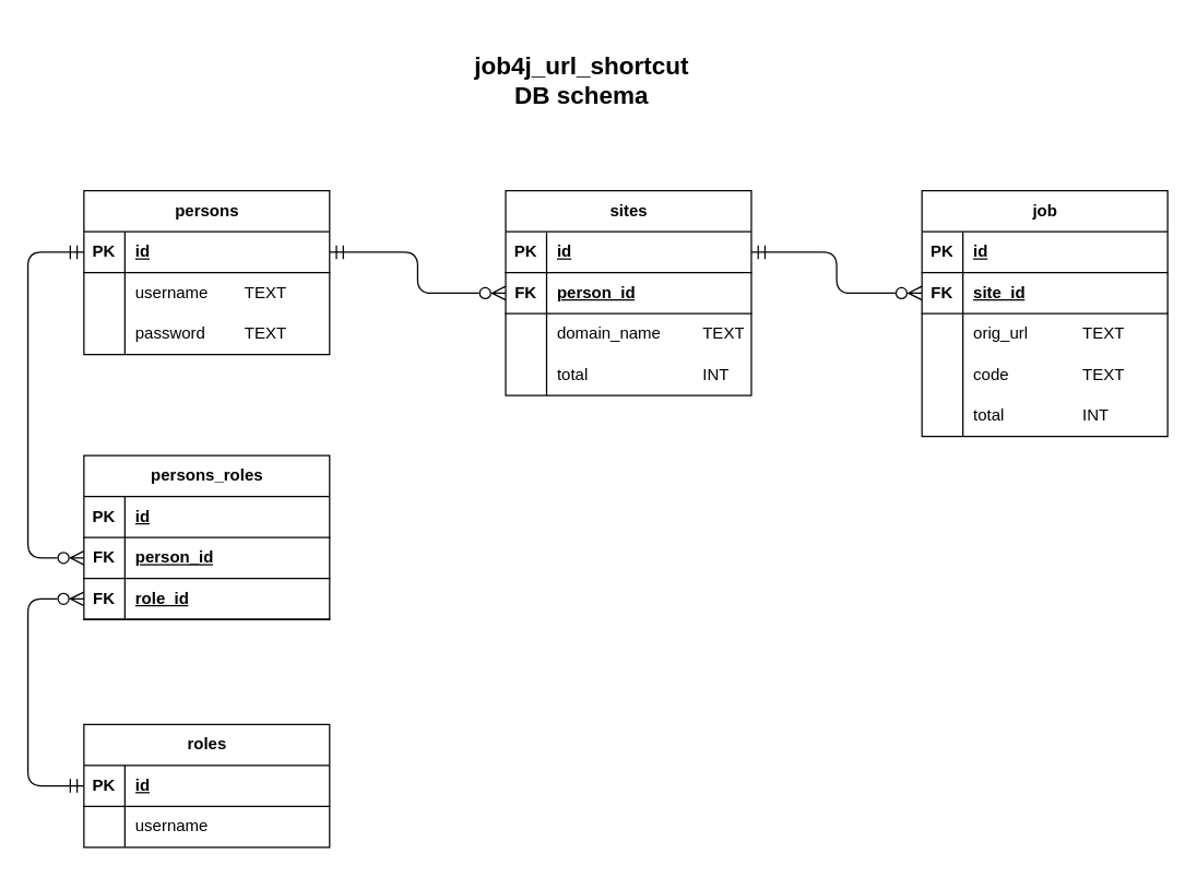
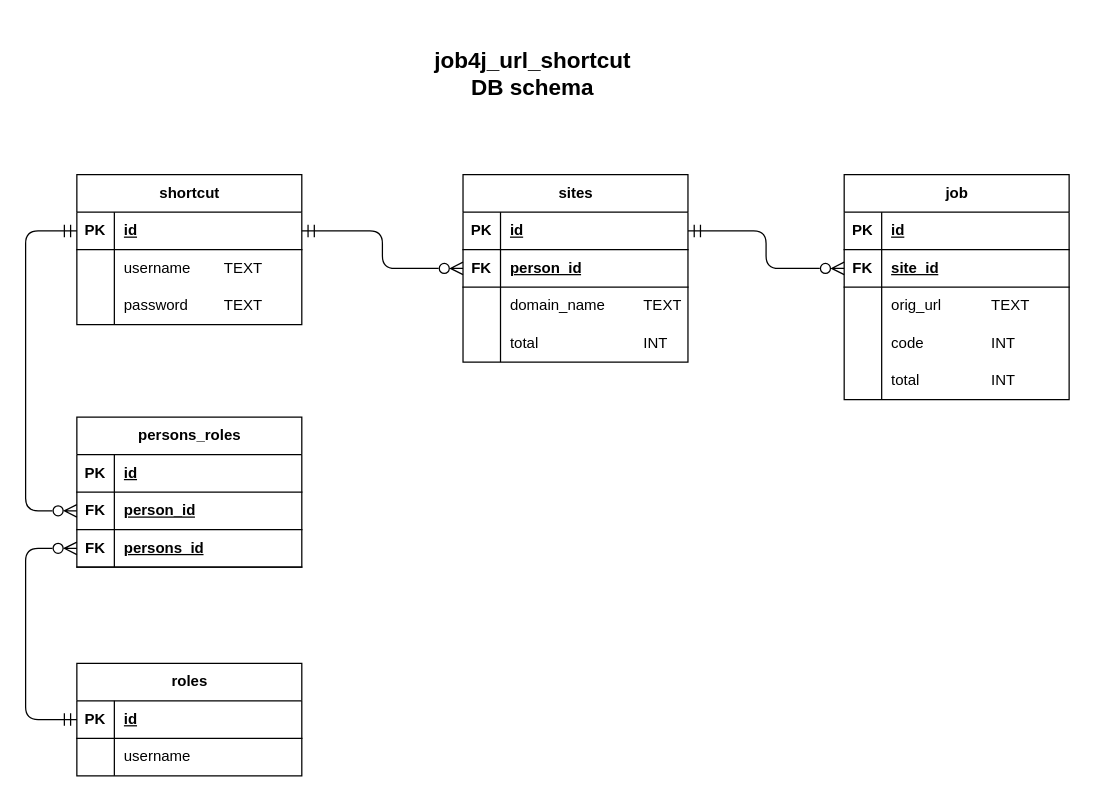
- <mxCell id="19" value="persons" style="shape=table;startSize=30;container=1;collapsible=1;childLayout=tableLayout;fixedRows=1;rowLines=0;fontStyle=1;align=center;resizeLast=1;html=1;" parent="1" vertex="1"><mxGeometry x="61" y="139" width="180" height="120" as="geometry" /></mxCell>
+ <mxCell id="19" value="shortcut" style="shape=table;startSize=30;container=1;collapsible=1;childLayout=tableLayout;fixedRows=1;rowLines=0;fontStyle=1;align=center;resizeLast=1;html=1;" parent="1" vertex="1"><mxGeometry x="61" y="139" width="180" height="120" as="geometry" /></mxCell>
- <mxCell id="15" value="code&lt;span style=&quot;white-space: pre;&quot;&gt;&lt;span style=&quot;white-space: pre;&quot;&gt;&#09;&lt;span style=&quot;white-space: pre;&quot;&gt;&#09;&lt;/span&gt;&lt;/span&gt;&lt;/span&gt;TEXT" style="shape=partialRectangle;connectable=0;fillColor=none;top=0;left=0;bottom=0;right=0;align=left;spacingLeft=6;overflow=hidden;whiteSpace=wrap;html=1;" parent="13" vertex="1"><mxGeometry x="30" width="150" height="30" as="geometry"><mxRectangle width="150" height="30" as="alternateBounds" /></mxGeometry></mxCell>
+ <mxCell id="15" value="code&lt;span style=&quot;white-space: pre;&quot;&gt;&lt;span style=&quot;white-space: pre;&quot;&gt;&#09;&lt;span style=&quot;white-space: pre;&quot;&gt;&#09;&lt;/span&gt;&lt;/span&gt;&lt;/span&gt;INT" style="shape=partialRectangle;connectable=0;fillColor=none;top=0;left=0;bottom=0;right=0;align=left;spacingLeft=6;overflow=hidden;whiteSpace=wrap;html=1;" parent="13" vertex="1"><mxGeometry x="30" width="150" height="30" as="geometry"><mxRectangle width="150" height="30" as="alternateBounds" /></mxGeometry></mxCell>
- <mxCell id="51" value="role_id" style="shape=partialRectangle;connectable=0;fillColor=none;top=0;left=0;bottom=0;right=0;align=left;spacingLeft=6;fontStyle=5;overflow=hidden;whiteSpace=wrap;html=1;" parent="49" vertex="1"><mxGeometry x="30" width="150" height="30" as="geometry"><mxRectangle width="150" height="30" as="alternateBounds" /></mxGeometry></mxCell>
+ <mxCell id="51" value="persons_id" style="shape=partialRectangle;connectable=0;fillColor=none;top=0;left=0;bottom=0;right=0;align=left;spacingLeft=6;fontStyle=5;overflow=hidden;whiteSpace=wrap;html=1;" parent="49" vertex="1"><mxGeometry x="30" width="150" height="30" as="geometry"><mxRectangle width="150" height="30" as="alternateBounds" /></mxGeometry></mxCell>
